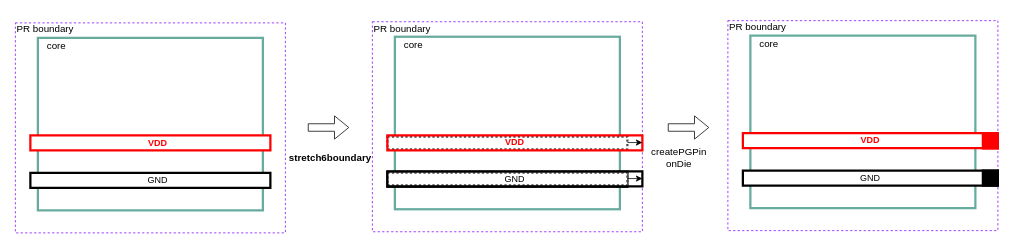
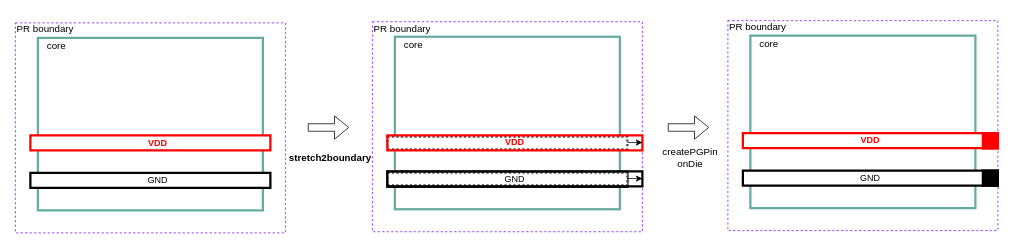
- <mxCell id="24" value="&lt;b&gt;stretch6boundary&lt;/b&gt;" style="text;html=1;strokeColor=none;fillColor=none;align=center;verticalAlign=middle;whiteSpace=wrap;rounded=0;glass=0;dashed=1;dashPattern=1 1;fontSize=13;fontColor=#000000;" vertex="1" parent="1"><mxGeometry x="410" y="194.5" width="60" height="30" as="geometry" /></mxCell>
+ <mxCell id="24" value="&lt;b&gt;stretch2boundary&lt;/b&gt;" style="text;html=1;strokeColor=none;fillColor=none;align=center;verticalAlign=middle;whiteSpace=wrap;rounded=0;glass=0;dashed=1;dashPattern=1 1;fontSize=13;fontColor=#000000;" vertex="1" parent="1"><mxGeometry x="410" y="194.5" width="60" height="30" as="geometry" /></mxCell>
- <mxCell id="34" value="&lt;div&gt;createPGPin&lt;/div&gt;&lt;div&gt;onDie&lt;br&gt;&lt;/div&gt;" style="text;html=1;strokeColor=none;fillColor=none;align=center;verticalAlign=middle;whiteSpace=wrap;rounded=0;glass=0;dashed=1;dashPattern=1 1;fontSize=13;fontColor=#000000;" vertex="1" parent="1"><mxGeometry x="875" y="194.5" width="60" height="30" as="geometry" /></mxCell>
+ <mxCell id="34" value="&lt;div&gt;createPGPin&lt;/div&gt;&lt;div&gt;onDie&lt;br&gt;&lt;/div&gt;" style="text;html=1;strokeColor=none;fillColor=none;align=center;verticalAlign=middle;whiteSpace=wrap;rounded=0;glass=0;dashed=1;dashPattern=1 1;fontSize=13;fontColor=#000000;" vertex="1" parent="1"><mxGeometry x="890" y="194.5" width="60" height="30" as="geometry" /></mxCell>
